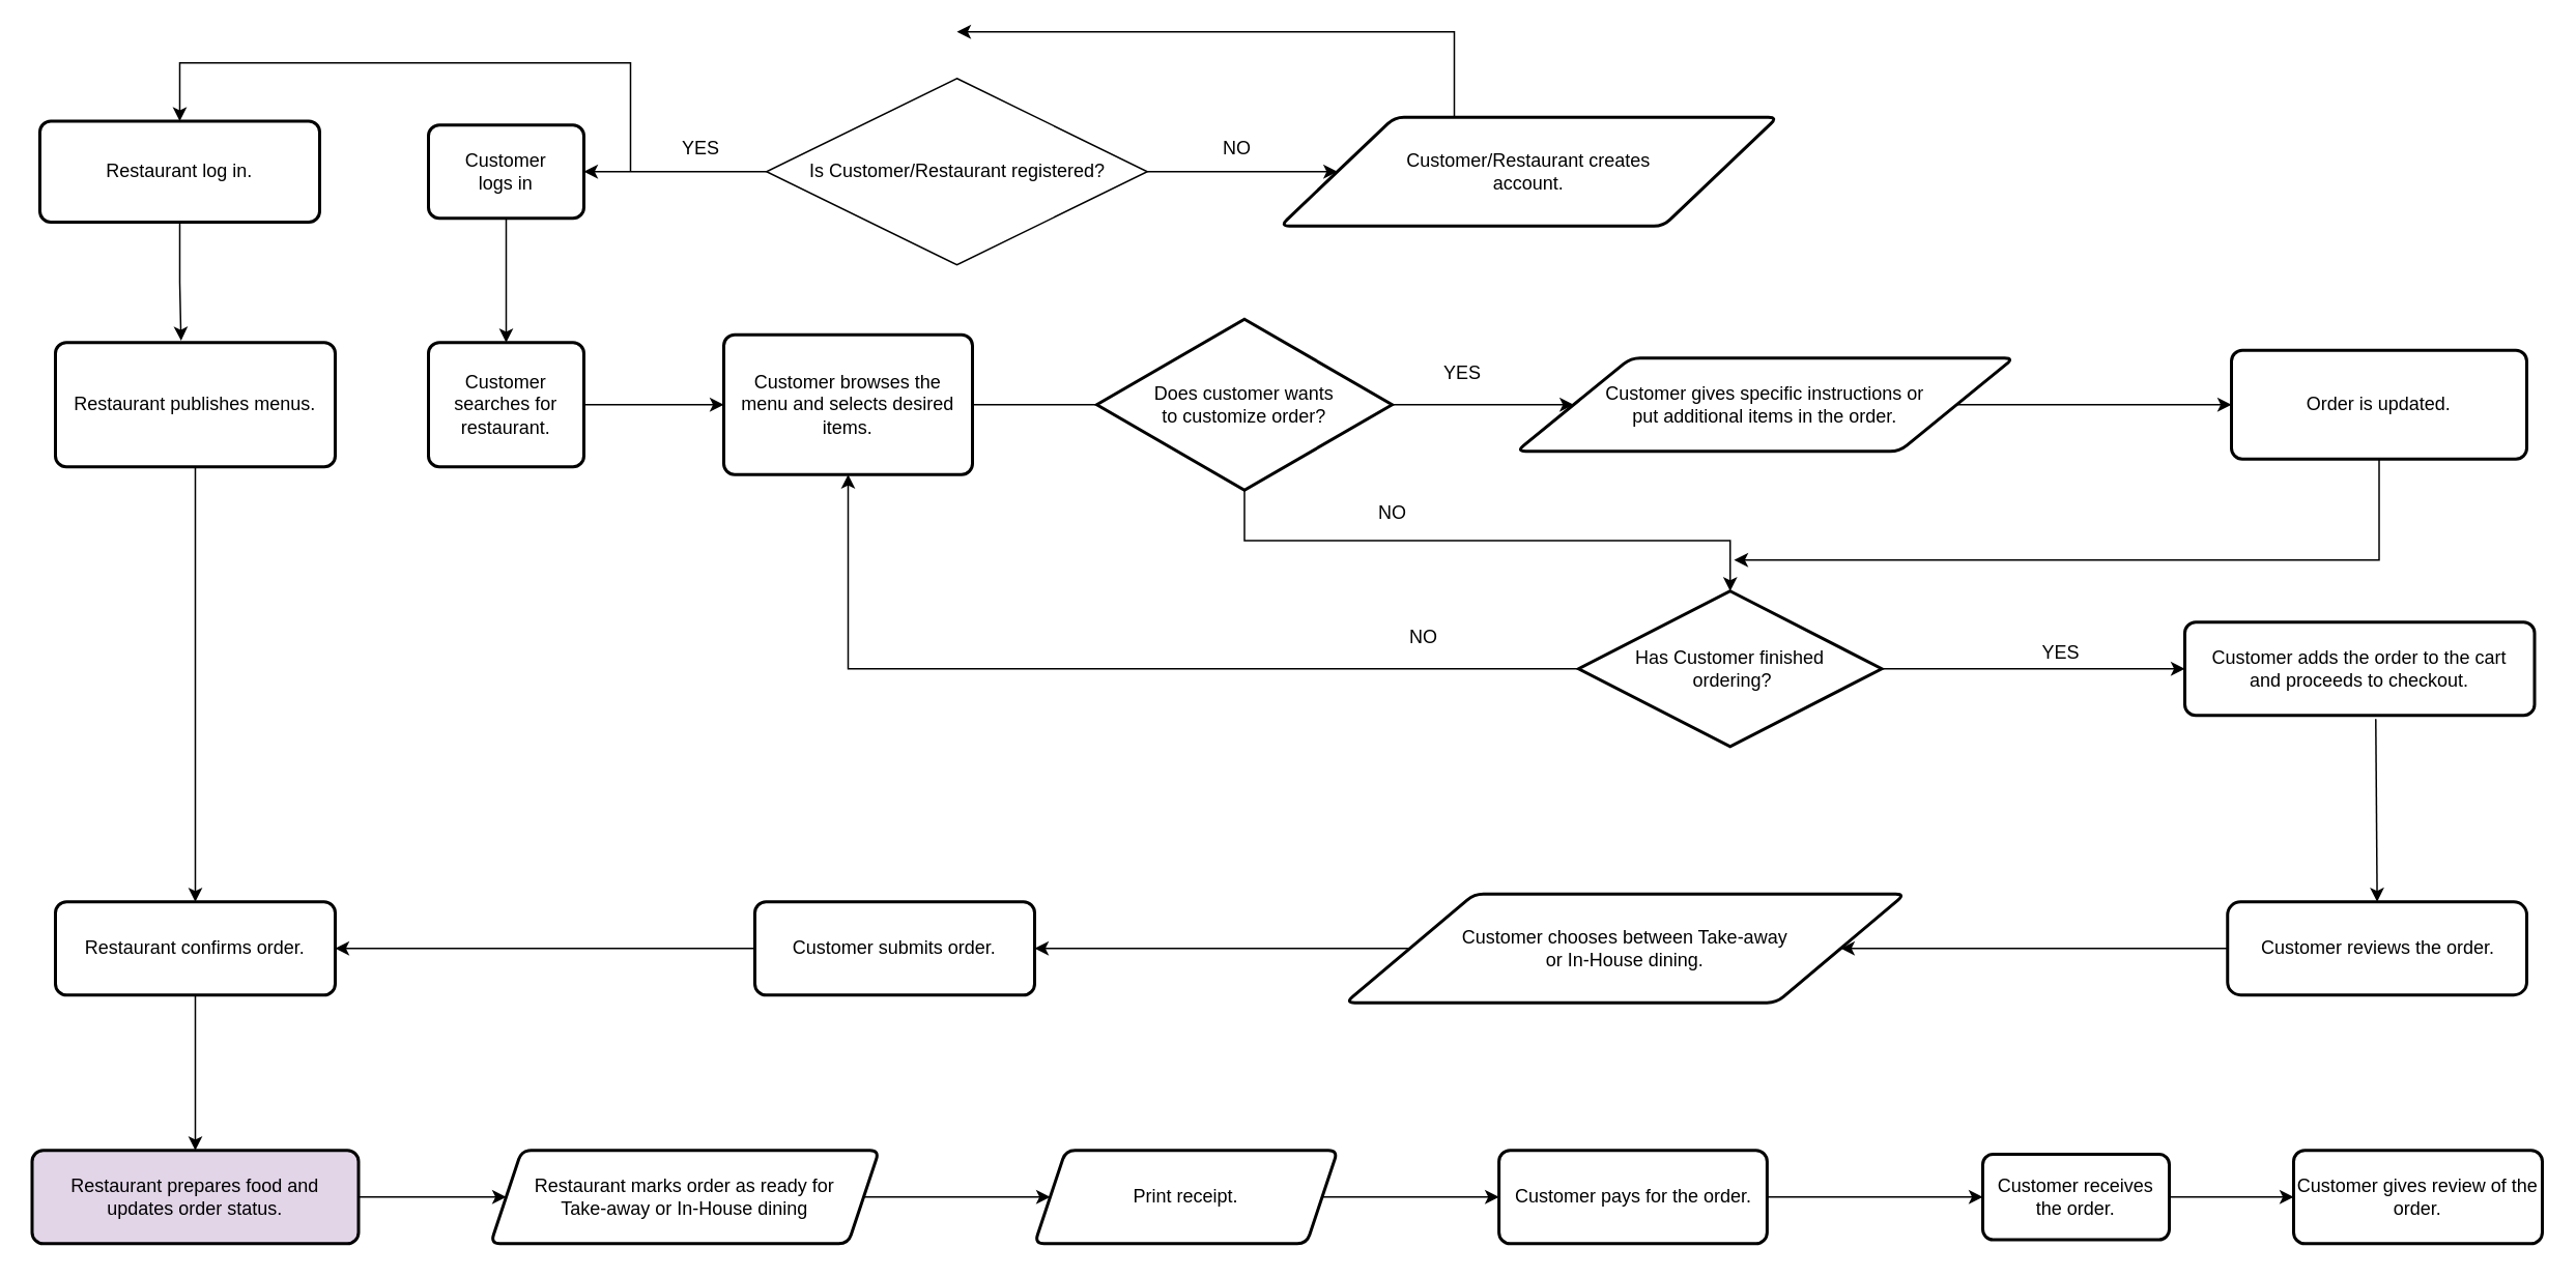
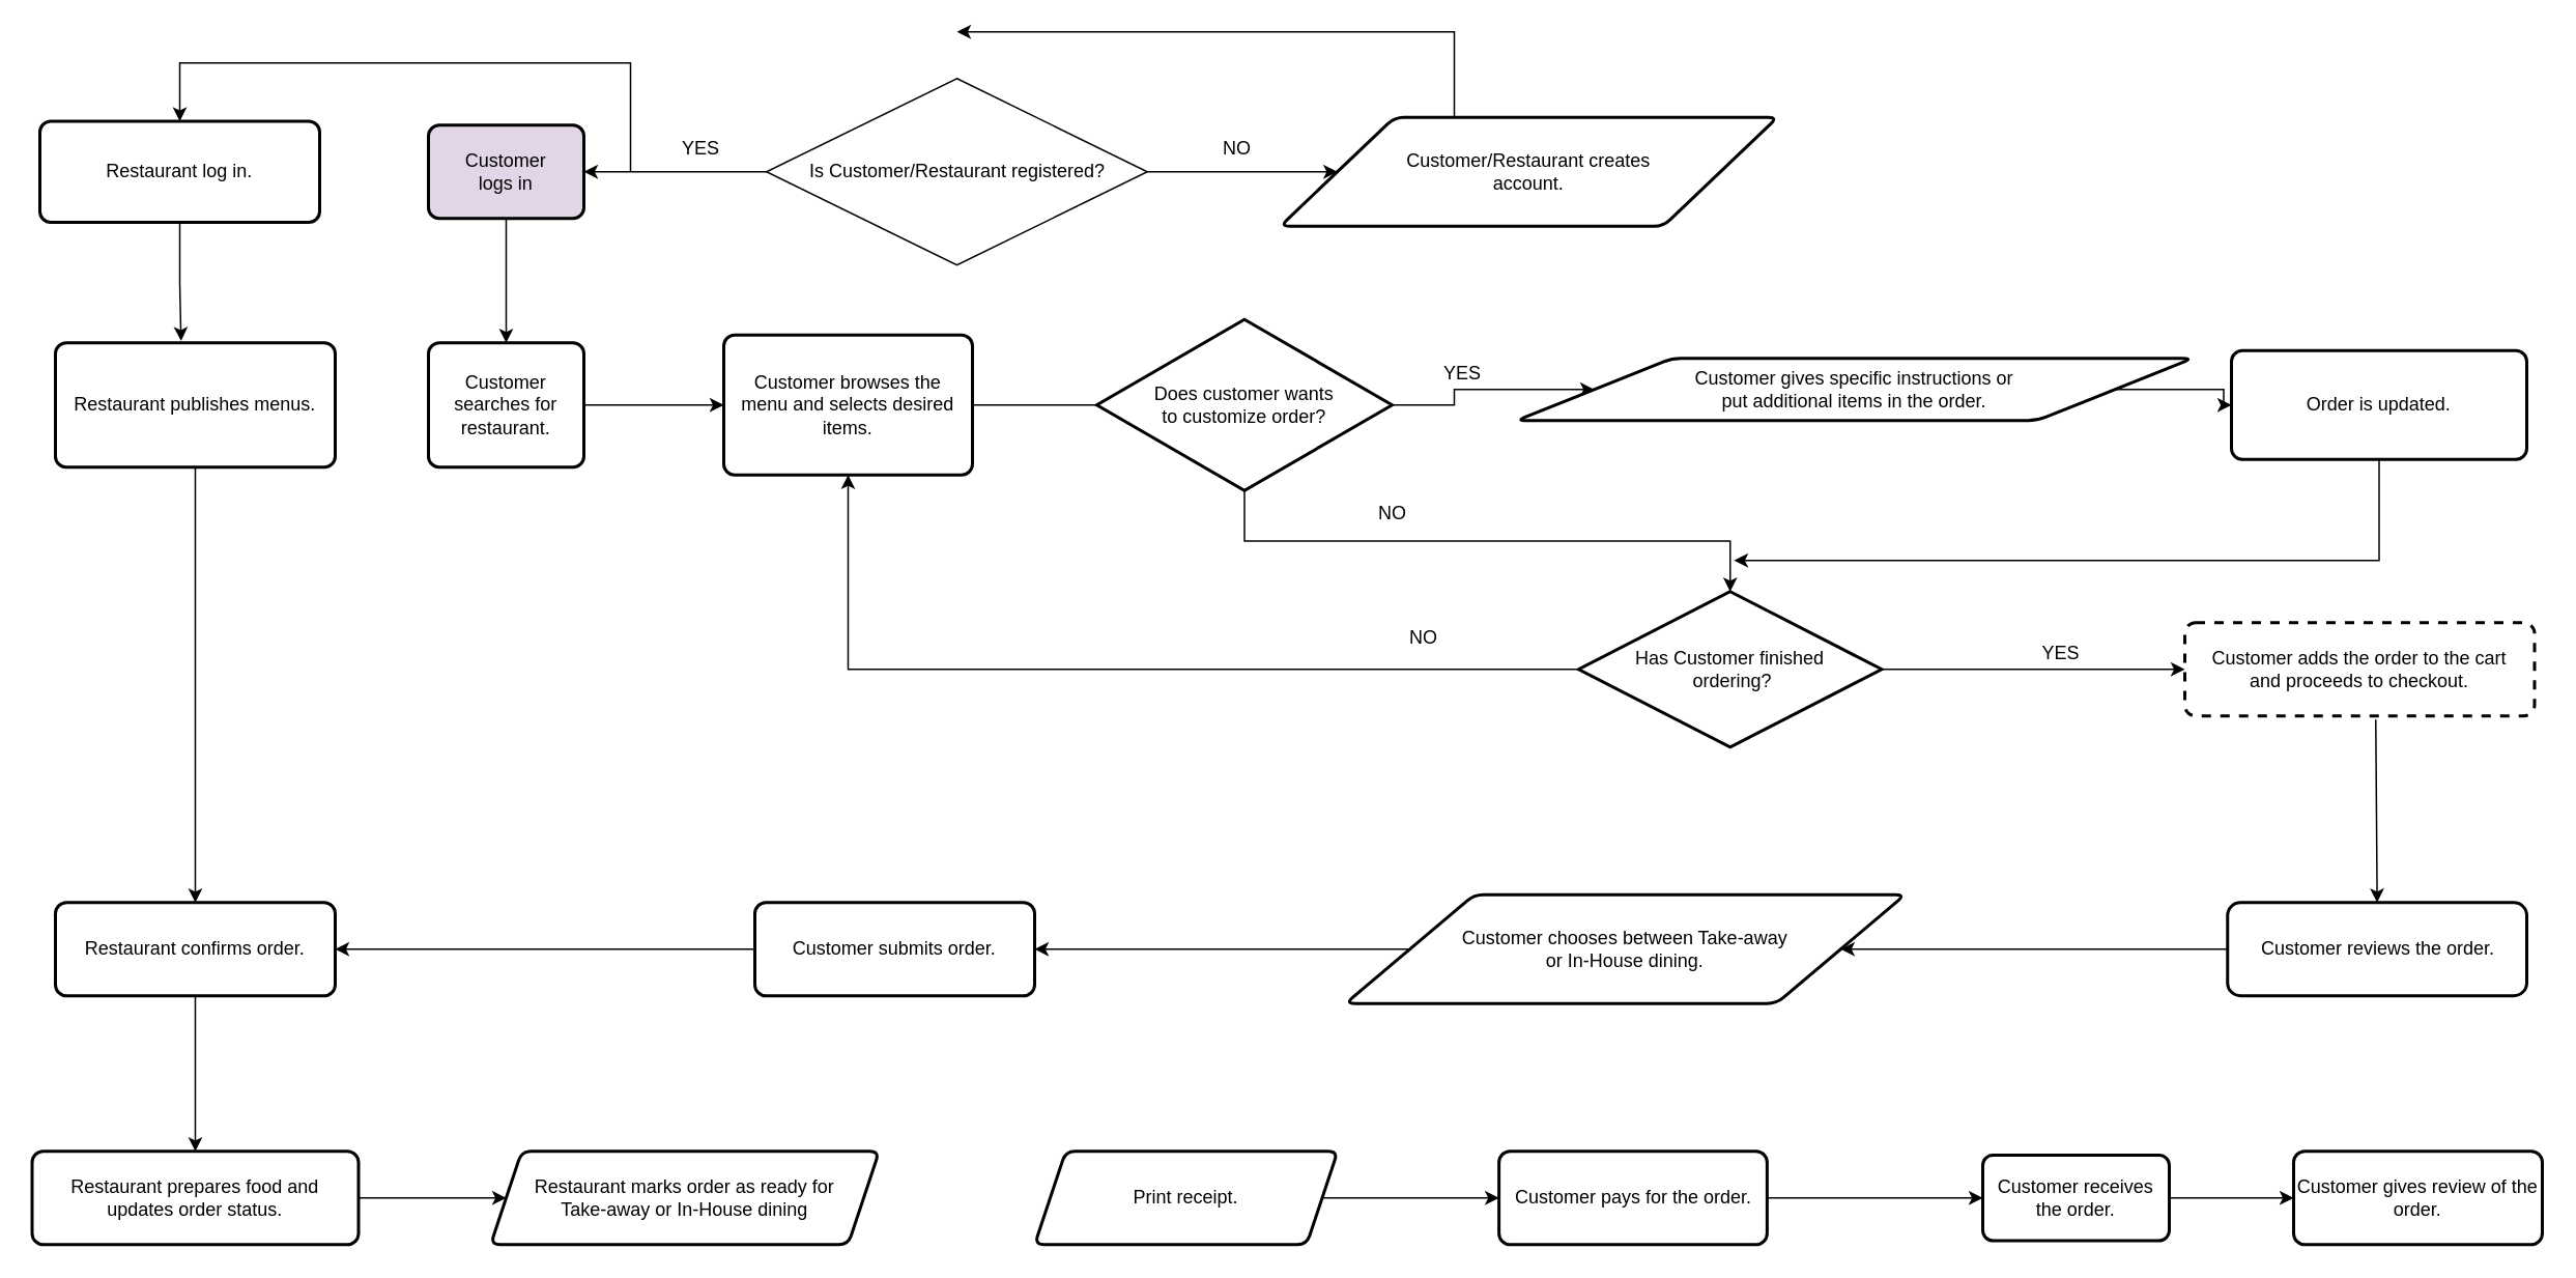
- <mxCell id="8" value="&lt;div&gt;Customer &lt;br&gt;&lt;/div&gt;&lt;div&gt;logs in&lt;/div&gt;" style="rounded=1;whiteSpace=wrap;html=1;absoluteArcSize=1;arcSize=14;strokeWidth=2;" parent="1" vertex="1"><mxGeometry x="275" y="80" width="100" height="60" as="geometry" /></mxCell>
+ <mxCell id="8" value="&lt;div&gt;Customer &lt;br&gt;&lt;/div&gt;&lt;div&gt;logs in&lt;/div&gt;" style="rounded=1;whiteSpace=wrap;html=1;absoluteArcSize=1;arcSize=14;strokeWidth=2;fillColor=#e1d5e7;" parent="1" vertex="1"><mxGeometry x="275" y="80" width="100" height="60" as="geometry" /></mxCell>
- <mxCell id="31" value="&lt;div&gt;Customer gives specific instructions or &lt;br&gt;&lt;/div&gt;&lt;div&gt;put additional items in the order.&lt;/div&gt;" style="shape=parallelogram;html=1;strokeWidth=2;perimeter=parallelogramPerimeter;whiteSpace=wrap;rounded=1;arcSize=12;size=0.23;" parent="1" vertex="1"><mxGeometry x="975" y="230" width="320" height="60" as="geometry" /></mxCell>
+ <mxCell id="31" value="&lt;div&gt;Customer gives specific instructions or &lt;br&gt;&lt;/div&gt;&lt;div&gt;put additional items in the order.&lt;/div&gt;" style="shape=parallelogram;html=1;strokeWidth=2;perimeter=parallelogramPerimeter;whiteSpace=wrap;rounded=1;arcSize=12;size=0.23;" parent="1" vertex="1"><mxGeometry x="975" y="230" width="435" height="40" as="geometry" /></mxCell>
- <mxCell id="33" value="&lt;div&gt;Customer adds the order to the cart &lt;br&gt;&lt;/div&gt;&lt;div&gt;and proceeds to checkout.&lt;/div&gt;" style="rounded=1;whiteSpace=wrap;html=1;absoluteArcSize=1;arcSize=14;strokeWidth=2;" parent="1" vertex="1"><mxGeometry x="1405" y="400" width="225" height="60" as="geometry" /></mxCell>
+ <mxCell id="33" value="&lt;div&gt;Customer adds the order to the cart &lt;br&gt;&lt;/div&gt;&lt;div&gt;and proceeds to checkout.&lt;/div&gt;" style="rounded=1;whiteSpace=wrap;html=1;absoluteArcSize=1;arcSize=14;strokeWidth=2;dashed=1;" parent="1" vertex="1"><mxGeometry x="1405" y="400" width="225" height="60" as="geometry" /></mxCell>
- <mxCell id="44" value="&lt;div&gt;Restaurant prepares food and&lt;/div&gt;&lt;div&gt;updates order status.&lt;br&gt;&lt;/div&gt;" style="whiteSpace=wrap;html=1;strokeWidth=2;rounded=1;arcSize=12;fillColor=#e1d5e7;" parent="1" vertex="1"><mxGeometry x="20" y="740" width="210" height="60" as="geometry" /></mxCell>
+ <mxCell id="44" value="&lt;div&gt;Restaurant prepares food and&lt;/div&gt;&lt;div&gt;updates order status.&lt;br&gt;&lt;/div&gt;" style="whiteSpace=wrap;html=1;strokeWidth=2;rounded=1;arcSize=12;" parent="1" vertex="1"><mxGeometry x="20" y="740" width="210" height="60" as="geometry" /></mxCell>
- <mxCell id="45" value="" style="edgeStyle=orthogonalEdgeStyle;rounded=0;orthogonalLoop=1;jettySize=auto;html=1;" parent="1" source="46" target="48" edge="1"><mxGeometry relative="1" as="geometry" /></mxCell>
